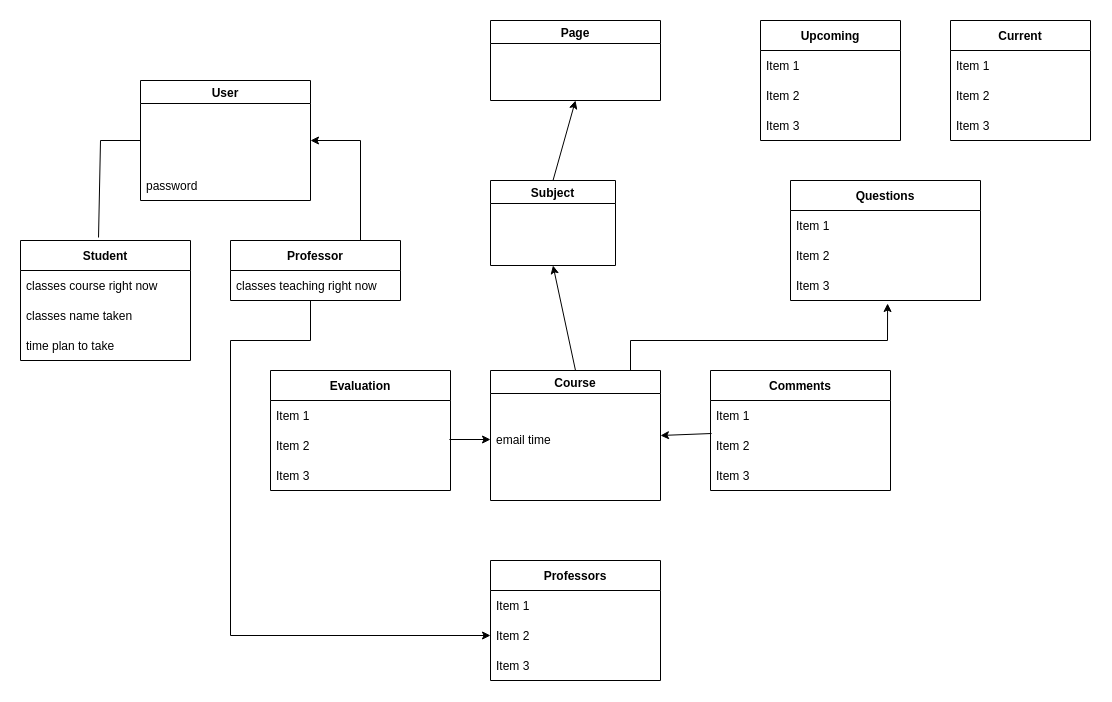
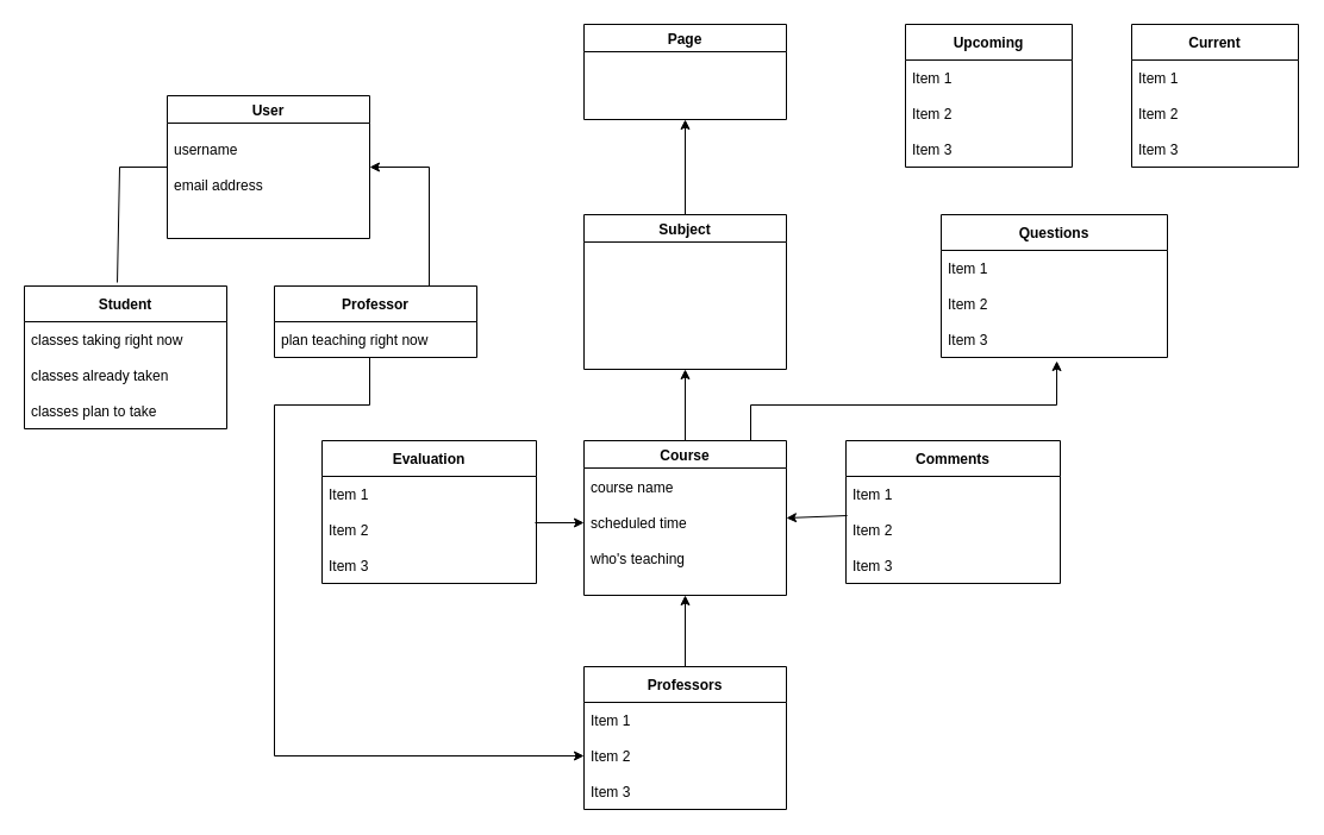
+ <mxCell id="3" value="username" style="text;strokeColor=none;fillColor=none;align=left;verticalAlign=middle;spacingLeft=4;spacingRight=4;overflow=hidden;points=[[0,0.5],[1,0.5]];portConstraint=eastwest;rotatable=0;" parent="2" vertex="1"><mxGeometry y="30" width="80" height="30" as="geometry" /></mxCell>
+ <mxCell id="4" value="email address" style="text;strokeColor=none;fillColor=none;align=left;verticalAlign=middle;spacingLeft=4;spacingRight=4;overflow=hidden;points=[[0,0.5],[1,0.5]];portConstraint=eastwest;rotatable=0;" parent="2" vertex="1"><mxGeometry y="60" width="100" height="30" as="geometry" /></mxCell>
- <mxCell id="5" value="password" style="text;strokeColor=none;fillColor=none;align=left;verticalAlign=middle;spacingLeft=4;spacingRight=4;overflow=hidden;points=[[0,0.5],[1,0.5]];portConstraint=eastwest;rotatable=0;" parent="2" vertex="1"><mxGeometry y="90" width="100" height="30" as="geometry" /></mxCell>
- <mxCell id="17" value="Subject" style="swimlane;startSize=23;" parent="1" vertex="1"><mxGeometry x="490" y="180" width="125" height="85" as="geometry" /></mxCell>
+ <mxCell id="17" value="Subject" style="swimlane;startSize=23;" parent="1" vertex="1"><mxGeometry x="490" y="180" width="170" height="130" as="geometry" /></mxCell>
- <mxCell id="9" value="classes course right now" style="text;strokeColor=none;fillColor=none;align=left;verticalAlign=middle;spacingLeft=4;spacingRight=4;overflow=hidden;points=[[0,0.5],[1,0.5]];portConstraint=eastwest;rotatable=0;" parent="8" vertex="1"><mxGeometry y="30" width="170" height="30" as="geometry" /></mxCell>
+ <mxCell id="9" value="classes taking right now" style="text;strokeColor=none;fillColor=none;align=left;verticalAlign=middle;spacingLeft=4;spacingRight=4;overflow=hidden;points=[[0,0.5],[1,0.5]];portConstraint=eastwest;rotatable=0;" parent="8" vertex="1"><mxGeometry y="30" width="170" height="30" as="geometry" /></mxCell>
- <mxCell id="7" value="classes teaching right now" style="text;strokeColor=none;fillColor=none;align=left;verticalAlign=middle;spacingLeft=4;spacingRight=4;overflow=hidden;points=[[0,0.5],[1,0.5]];portConstraint=eastwest;rotatable=0;" parent="6" vertex="1"><mxGeometry y="30" width="170" height="30" as="geometry" /></mxCell>
+ <mxCell id="7" value="plan teaching right now" style="text;strokeColor=none;fillColor=none;align=left;verticalAlign=middle;spacingLeft=4;spacingRight=4;overflow=hidden;points=[[0,0.5],[1,0.5]];portConstraint=eastwest;rotatable=0;" parent="6" vertex="1"><mxGeometry y="30" width="170" height="30" as="geometry" /></mxCell>
- <mxCell id="10" value="classes name taken" style="text;strokeColor=none;fillColor=none;align=left;verticalAlign=middle;spacingLeft=4;spacingRight=4;overflow=hidden;points=[[0,0.5],[1,0.5]];portConstraint=eastwest;rotatable=0;" parent="8" vertex="1"><mxGeometry y="60" width="170" height="30" as="geometry" /></mxCell>
+ <mxCell id="10" value="classes already taken" style="text;strokeColor=none;fillColor=none;align=left;verticalAlign=middle;spacingLeft=4;spacingRight=4;overflow=hidden;points=[[0,0.5],[1,0.5]];portConstraint=eastwest;rotatable=0;" parent="8" vertex="1"><mxGeometry y="60" width="170" height="30" as="geometry" /></mxCell>
- <mxCell id="11" value="time plan to take" style="text;strokeColor=none;fillColor=none;align=left;verticalAlign=middle;spacingLeft=4;spacingRight=4;overflow=hidden;points=[[0,0.5],[1,0.5]];portConstraint=eastwest;rotatable=0;" parent="8" vertex="1"><mxGeometry y="90" width="170" height="30" as="geometry" /></mxCell>
+ <mxCell id="11" value="classes plan to take" style="text;strokeColor=none;fillColor=none;align=left;verticalAlign=middle;spacingLeft=4;spacingRight=4;overflow=hidden;points=[[0,0.5],[1,0.5]];portConstraint=eastwest;rotatable=0;" parent="8" vertex="1"><mxGeometry y="90" width="170" height="30" as="geometry" /></mxCell>
+ <mxCell id="23" value="course name" style="text;strokeColor=none;fillColor=none;align=left;verticalAlign=middle;spacingLeft=4;spacingRight=4;overflow=hidden;points=[[0,0.5],[1,0.5]];portConstraint=eastwest;rotatable=0;" parent="22" vertex="1"><mxGeometry y="24" width="80" height="30" as="geometry" /></mxCell>
- <mxCell id="24" value="email time" style="text;strokeColor=none;fillColor=none;align=left;verticalAlign=middle;spacingLeft=4;spacingRight=4;overflow=hidden;points=[[0,0.5],[1,0.5]];portConstraint=eastwest;rotatable=0;" parent="22" vertex="1"><mxGeometry y="54" width="100" height="30" as="geometry" /></mxCell>
+ <mxCell id="24" value="scheduled time" style="text;strokeColor=none;fillColor=none;align=left;verticalAlign=middle;spacingLeft=4;spacingRight=4;overflow=hidden;points=[[0,0.5],[1,0.5]];portConstraint=eastwest;rotatable=0;" parent="22" vertex="1"><mxGeometry y="54" width="100" height="30" as="geometry" /></mxCell>
+ <mxCell id="25" value="who's teaching" style="text;strokeColor=none;fillColor=none;align=left;verticalAlign=middle;spacingLeft=4;spacingRight=4;overflow=hidden;points=[[0,0.5],[1,0.5]];portConstraint=eastwest;rotatable=0;" parent="22" vertex="1"><mxGeometry y="84" width="100" height="30" as="geometry" /></mxCell>
+ <mxCell id="48" value="" style="endArrow=classic;html=1;rounded=0;entryX=0.5;entryY=1;entryDx=0;entryDy=0;exitX=0.5;exitY=0;exitDx=0;exitDy=0;" edge="1" parent="1" source="18" target="22"><mxGeometry width="50" height="50" relative="1" as="geometry"><mxPoint x="570" y="560" as="sourcePoint" /><mxPoint x="620" y="510" as="targetPoint" /></mxGeometry></mxCell>
